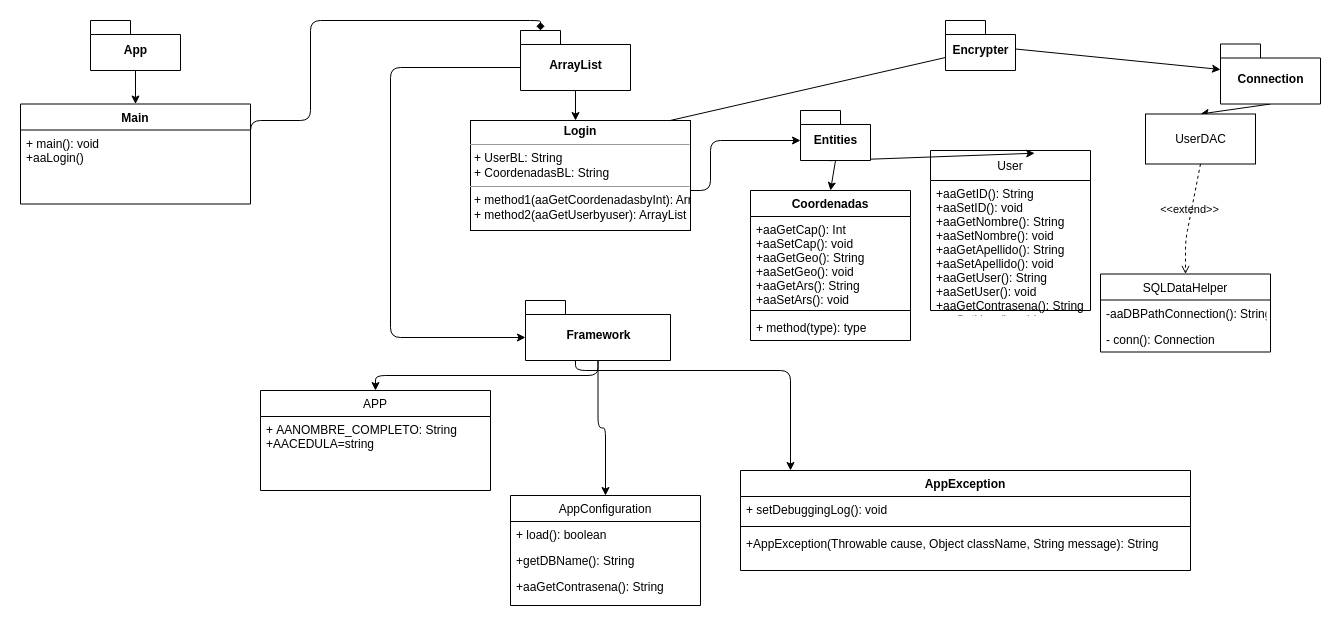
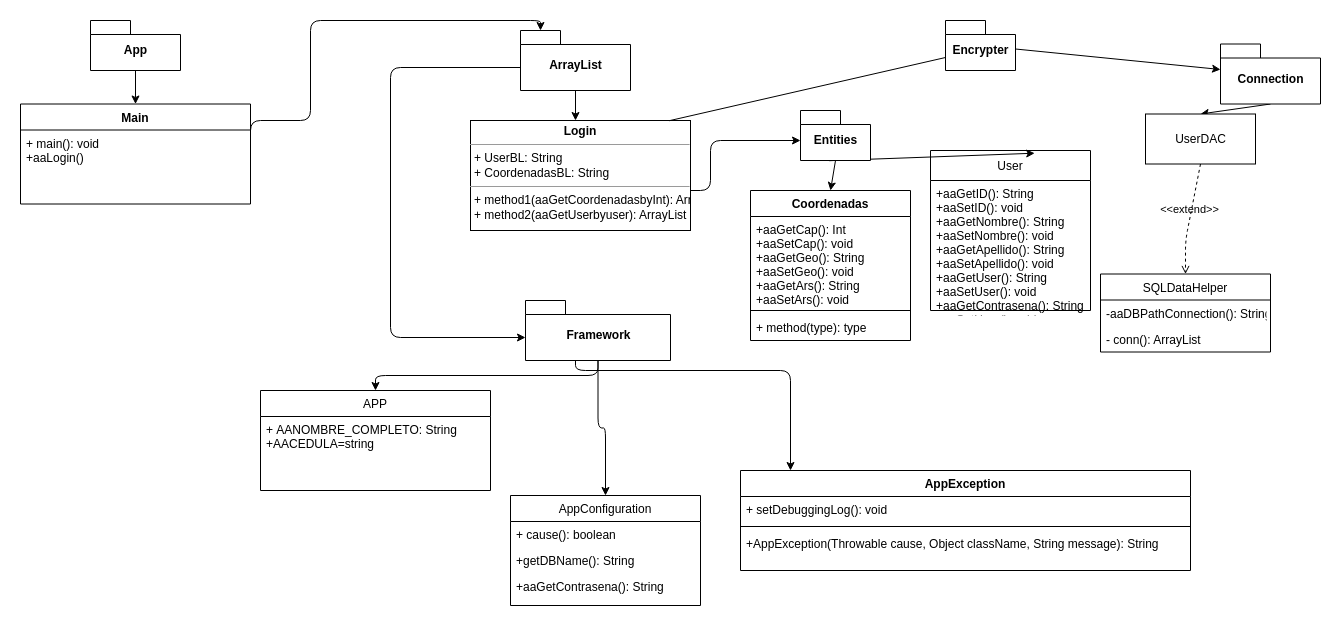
- <mxCell id="41" style="edgeStyle=orthogonalEdgeStyle;html=1;exitX=1;exitY=0.5;exitDx=0;exitDy=0;entryX=0;entryY=0;entryDx=20;entryDy=0;entryPerimeter=0;endArrow=diamond;" edge="1" parent="1" source="38" target="3"><mxGeometry relative="1" as="geometry"><Array as="points"><mxPoint x="250" y="120" /><mxPoint x="310" y="120" /><mxPoint x="310" y="20" /><mxPoint x="540" y="20" /></Array></mxGeometry></mxCell>
+ <mxCell id="41" style="edgeStyle=orthogonalEdgeStyle;html=1;exitX=1;exitY=0.5;exitDx=0;exitDy=0;entryX=0;entryY=0;entryDx=20;entryDy=0;entryPerimeter=0;" edge="1" parent="1" source="38" target="3"><mxGeometry relative="1" as="geometry"><Array as="points"><mxPoint x="250" y="120" /><mxPoint x="310" y="120" /><mxPoint x="310" y="20" /><mxPoint x="540" y="20" /></Array></mxGeometry></mxCell>
- <mxCell id="21" value="- conn(): Connection" style="text;strokeColor=none;fillColor=none;align=left;verticalAlign=top;spacingLeft=4;spacingRight=4;overflow=hidden;rotatable=0;points=[[0,0.5],[1,0.5]];portConstraint=eastwest;" vertex="1" parent="19"><mxGeometry y="52" width="170" height="26" as="geometry" /></mxCell>
+ <mxCell id="21" value="- conn(): ArrayList" style="text;strokeColor=none;fillColor=none;align=left;verticalAlign=top;spacingLeft=4;spacingRight=4;overflow=hidden;rotatable=0;points=[[0,0.5],[1,0.5]];portConstraint=eastwest;" vertex="1" parent="19"><mxGeometry y="52" width="170" height="26" as="geometry" /></mxCell>
- <mxCell id="30" value="+ load(): boolean" style="text;strokeColor=none;fillColor=none;align=left;verticalAlign=top;spacingLeft=4;spacingRight=4;overflow=hidden;rotatable=0;points=[[0,0.5],[1,0.5]];portConstraint=eastwest;" vertex="1" parent="29"><mxGeometry y="26" width="190" height="26" as="geometry" /></mxCell>
+ <mxCell id="30" value="+ cause(): boolean" style="text;strokeColor=none;fillColor=none;align=left;verticalAlign=top;spacingLeft=4;spacingRight=4;overflow=hidden;rotatable=0;points=[[0,0.5],[1,0.5]];portConstraint=eastwest;" vertex="1" parent="29"><mxGeometry y="26" width="190" height="26" as="geometry" /></mxCell>
